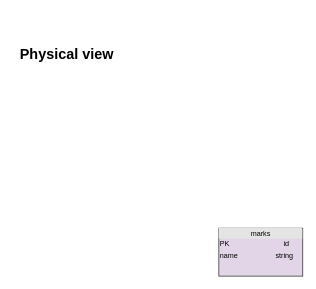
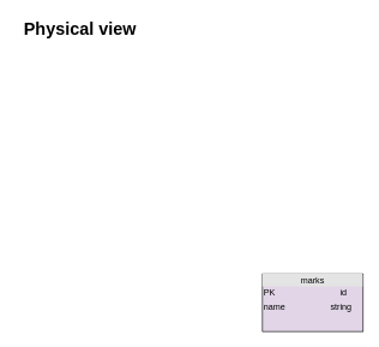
- <mxCell id="3" value="Physical view" style="text;strokeColor=none;fillColor=none;html=1;fontSize=24;fontStyle=1;verticalAlign=middle;align=center;" parent="1" vertex="1"><mxGeometry x="20" y="70" width="180" height="40" as="geometry" /></mxCell>
+ <mxCell id="3" value="Physical view" style="text;strokeColor=none;fillColor=none;html=1;fontSize=24;fontStyle=1;verticalAlign=middle;align=center;" parent="1" vertex="1"><mxGeometry x="20" width="180" height="40" as="geometry" y="20" /></mxCell>
